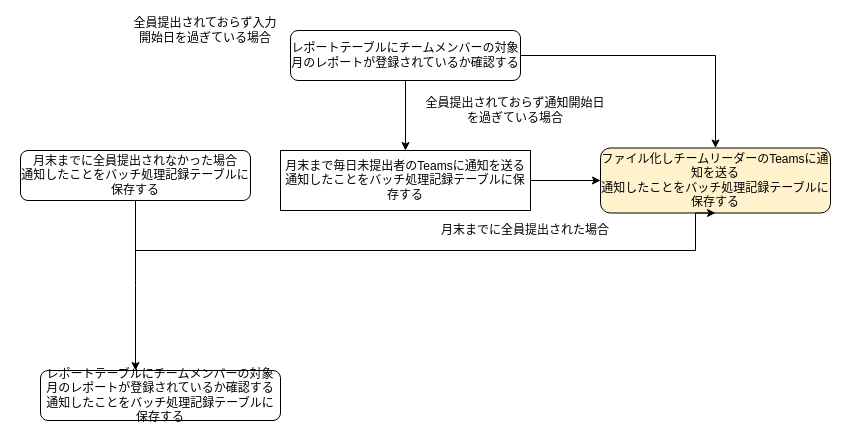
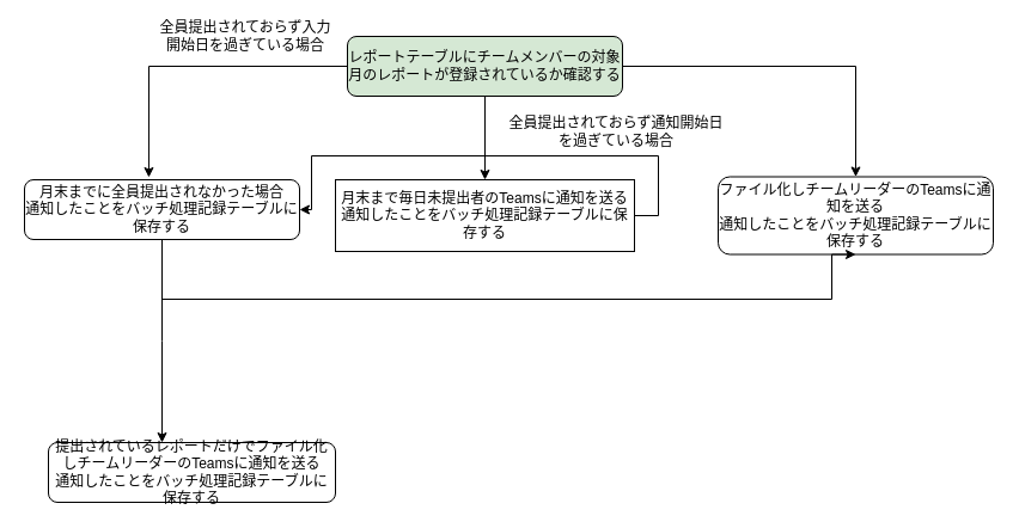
+ <mxCell id="4" style="edgeStyle=orthogonalEdgeStyle;rounded=0;orthogonalLoop=1;jettySize=auto;html=1;exitX=0;exitY=0.5;exitDx=0;exitDy=0;entryX=0.452;entryY=-0.04;entryDx=0;entryDy=0;entryPerimeter=0;" parent="1" source="5" target="11" edge="1"><mxGeometry relative="1" as="geometry" /></mxCell>
- <mxCell id="5" value="レポートテーブルにチームメンバーの対象月のレポートが登録されているか確認する" style="rounded=1;whiteSpace=wrap;html=1;fontSize=12;glass=0;strokeWidth=1;shadow=0;" parent="1" vertex="1"><mxGeometry x="290" y="30" width="230" height="50" as="geometry" /></mxCell>
+ <mxCell id="5" value="レポートテーブルにチームメンバーの対象月のレポートが登録されているか確認する" style="rounded=1;whiteSpace=wrap;html=1;fontSize=12;glass=0;strokeWidth=1;shadow=0;fillColor=#d5e8d4;" parent="1" vertex="1"><mxGeometry x="290" y="30" width="230" height="50" as="geometry" /></mxCell>
- <mxCell id="6" style="edgeStyle=orthogonalEdgeStyle;rounded=0;orthogonalLoop=1;jettySize=auto;html=1;exitX=1;exitY=0.5;exitDx=0;exitDy=0;entryX=0;entryY=0.5;entryDx=0;entryDy=0;" parent="1" source="7" target="8" edge="1"><mxGeometry relative="1" as="geometry" /></mxCell>
+ <mxCell id="6" style="edgeStyle=orthogonalEdgeStyle;rounded=0;orthogonalLoop=1;jettySize=auto;html=1;exitX=1;exitY=0.5;exitDx=0;exitDy=0;" parent="1" source="7" target="11" edge="1"><mxGeometry relative="1" as="geometry" /></mxCell>
- <mxCell id="8" value="ファイル化しチームリーダーのTeamsに通知を送る&lt;br&gt;通知したことをバッチ処理記録テーブルに保存する" style="rounded=1;whiteSpace=wrap;html=1;fontSize=12;glass=0;strokeWidth=1;shadow=0;fillColor=#fff2cc;" parent="1" vertex="1"><mxGeometry x="600" y="147.5" width="230" height="65" as="geometry" /></mxCell>
+ <mxCell id="8" value="ファイル化しチームリーダーのTeamsに通知を送る&lt;br&gt;通知したことをバッチ処理記録テーブルに保存する" style="rounded=1;whiteSpace=wrap;html=1;fontSize=12;glass=0;strokeWidth=1;shadow=0;" parent="1" vertex="1"><mxGeometry x="600" y="147.5" width="230" height="65" as="geometry" /></mxCell>
- <mxCell id="14" value="月末までに全員提出された場合" style="text;html=1;strokeColor=none;fillColor=none;align=center;verticalAlign=middle;whiteSpace=wrap;rounded=0;" parent="1" vertex="1"><mxGeometry x="430" y="220" width="190" height="20" as="geometry" /></mxCell>
- <mxCell id="15" value="レポートテーブルにチームメンバーの対象月のレポートが登録されているか確認する&lt;br&gt;通知したことをバッチ処理記録テーブルに保存する" style="rounded=1;whiteSpace=wrap;html=1;fontSize=12;glass=0;strokeWidth=1;shadow=0;" parent="1" vertex="1"><mxGeometry x="40" y="370" width="240" height="50" as="geometry" /></mxCell>
+ <mxCell id="15" value="提出されているレポートだけでファイル化しチームリーダーのTeamsに通知を送る&lt;br&gt;通知したことをバッチ処理記録テーブルに保存する" style="rounded=1;whiteSpace=wrap;html=1;fontSize=12;glass=0;strokeWidth=1;shadow=0;" parent="1" vertex="1"><mxGeometry x="40" y="370" width="240" height="50" as="geometry" /></mxCell>
